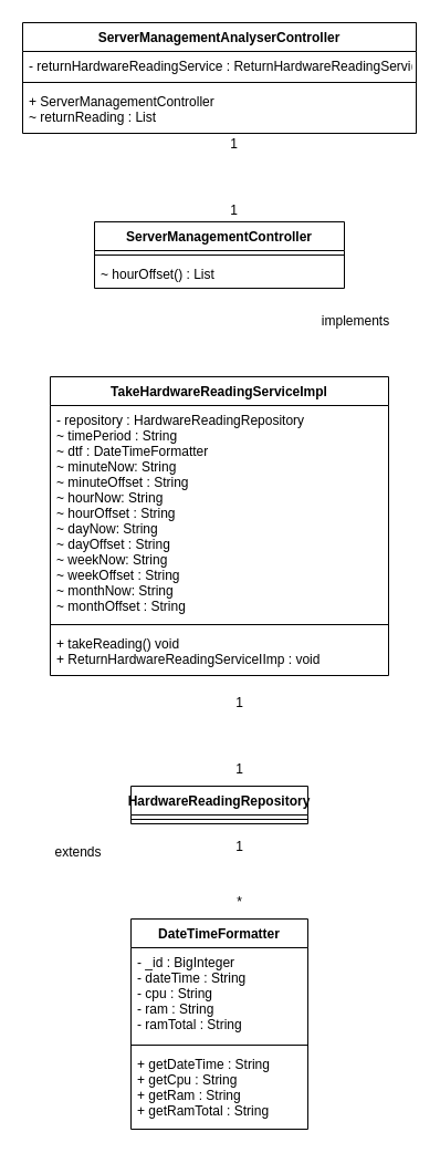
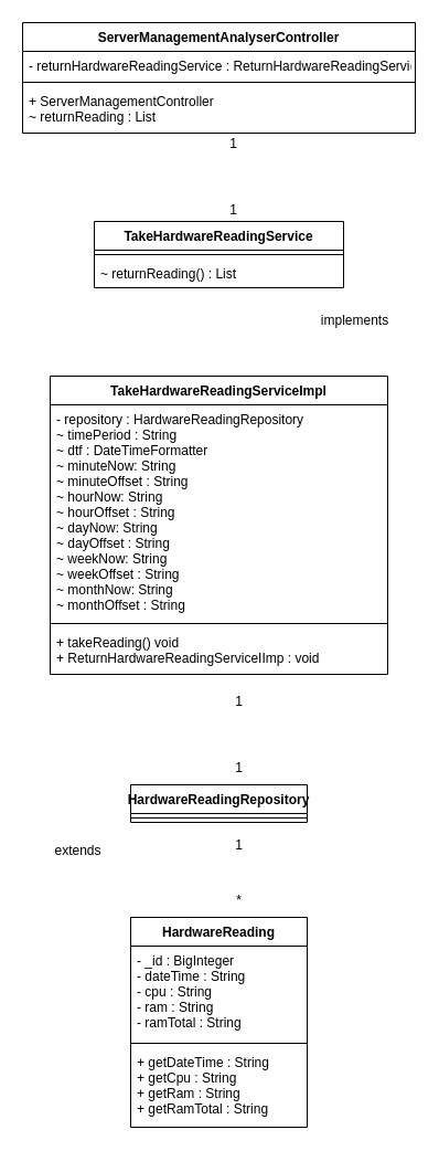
- <mxCell id="6" value="ServerManagementController" style="swimlane;fontStyle=1;align=center;verticalAlign=top;childLayout=stackLayout;horizontal=1;startSize=26;horizontalStack=0;resizeParent=1;resizeParentMax=0;resizeLast=0;collapsible=1;marginBottom=0;" parent="1" vertex="1"><mxGeometry x="85" y="200" width="226" height="60" as="geometry" /></mxCell>
+ <mxCell id="6" value="TakeHardwareReadingService" style="swimlane;fontStyle=1;align=center;verticalAlign=top;childLayout=stackLayout;horizontal=1;startSize=26;horizontalStack=0;resizeParent=1;resizeParentMax=0;resizeLast=0;collapsible=1;marginBottom=0;" parent="1" vertex="1"><mxGeometry x="85" y="200" width="226" height="60" as="geometry" /></mxCell>
- <mxCell id="8" value="~ hourOffset() : List" style="text;strokeColor=none;fillColor=none;align=left;verticalAlign=top;spacingLeft=4;spacingRight=4;overflow=hidden;rotatable=0;points=[[0,0.5],[1,0.5]];portConstraint=eastwest;" parent="6" vertex="1"><mxGeometry y="34" width="226" height="26" as="geometry" /></mxCell>
+ <mxCell id="8" value="~ returnReading() : List" style="text;strokeColor=none;fillColor=none;align=left;verticalAlign=top;spacingLeft=4;spacingRight=4;overflow=hidden;rotatable=0;points=[[0,0.5],[1,0.5]];portConstraint=eastwest;" parent="6" vertex="1"><mxGeometry y="34" width="226" height="26" as="geometry" /></mxCell>
- <mxCell id="18" value="DateTimeFormatter" style="swimlane;fontStyle=1;align=center;verticalAlign=top;childLayout=stackLayout;horizontal=1;startSize=26;horizontalStack=0;resizeParent=1;resizeParentMax=0;resizeLast=0;collapsible=1;marginBottom=0;" parent="1" vertex="1"><mxGeometry x="118" y="830" width="160" height="190" as="geometry" /></mxCell>
+ <mxCell id="18" value="HardwareReading" style="swimlane;fontStyle=1;align=center;verticalAlign=top;childLayout=stackLayout;horizontal=1;startSize=26;horizontalStack=0;resizeParent=1;resizeParentMax=0;resizeLast=0;collapsible=1;marginBottom=0;" parent="1" vertex="1"><mxGeometry x="118" y="830" width="160" height="190" as="geometry" /></mxCell>
